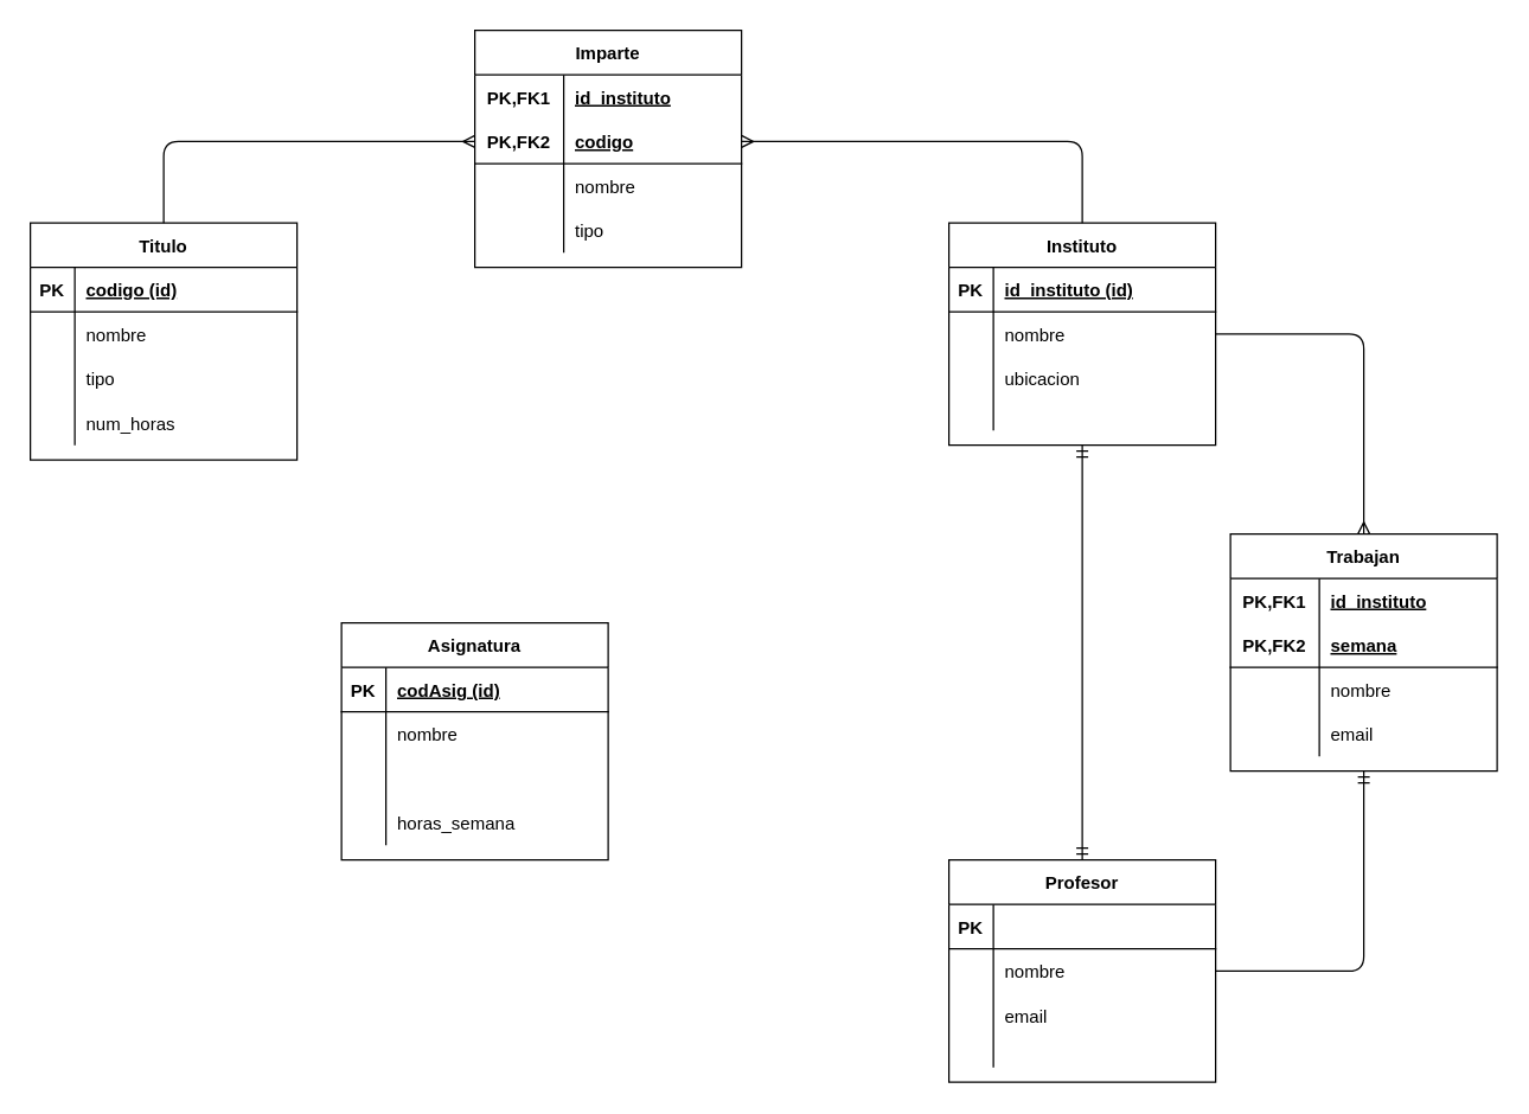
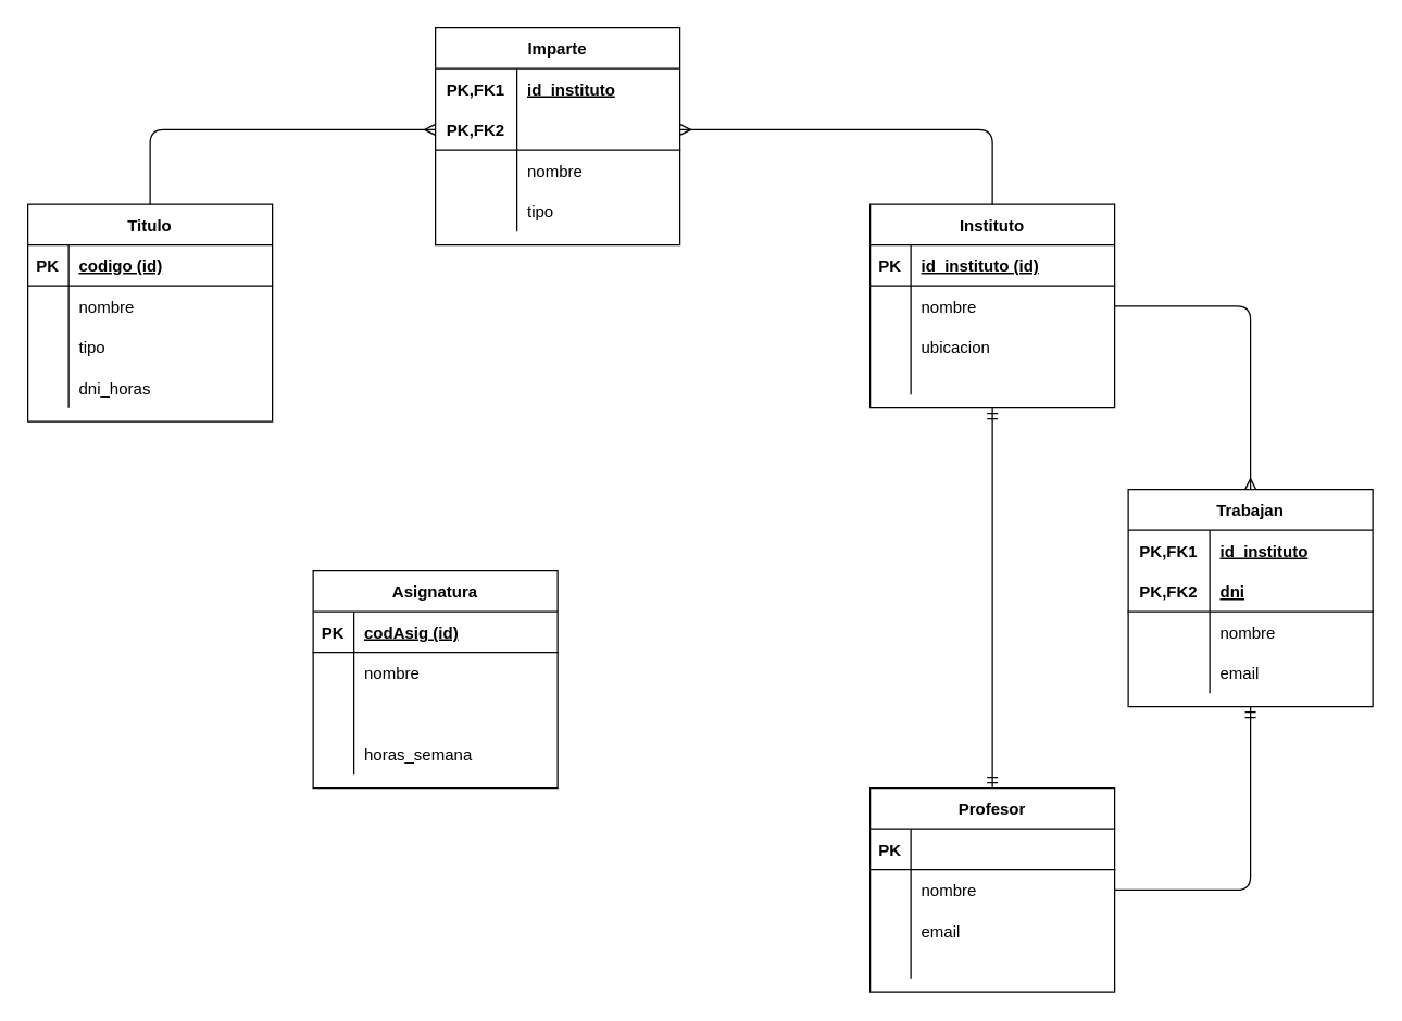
- <mxCell id="74" value="codigo" style="shape=partialRectangle;connectable=0;fillColor=none;top=0;left=0;bottom=0;right=0;align=left;spacingLeft=6;fontStyle=5;overflow=hidden;" vertex="1" parent="72"><mxGeometry x="60" width="120" height="30" as="geometry" /></mxCell>
- <mxCell id="14" value="num_horas" style="shape=partialRectangle;connectable=0;fillColor=none;top=0;left=0;bottom=0;right=0;align=left;spacingLeft=6;overflow=hidden;" vertex="1" parent="12"><mxGeometry x="30" width="150" height="30" as="geometry" /></mxCell>
+ <mxCell id="14" value="dni_horas" style="shape=partialRectangle;connectable=0;fillColor=none;top=0;left=0;bottom=0;right=0;align=left;spacingLeft=6;overflow=hidden;" vertex="1" parent="12"><mxGeometry x="30" width="150" height="30" as="geometry" /></mxCell>
- <mxCell id="58" value="semana" style="shape=partialRectangle;connectable=0;fillColor=none;top=0;left=0;bottom=0;right=0;align=left;spacingLeft=6;fontStyle=5;overflow=hidden;" vertex="1" parent="56"><mxGeometry x="60" width="120" height="30" as="geometry" /></mxCell>
+ <mxCell id="58" value="dni" style="shape=partialRectangle;connectable=0;fillColor=none;top=0;left=0;bottom=0;right=0;align=left;spacingLeft=6;fontStyle=5;overflow=hidden;" vertex="1" parent="56"><mxGeometry x="60" width="120" height="30" as="geometry" /></mxCell>
